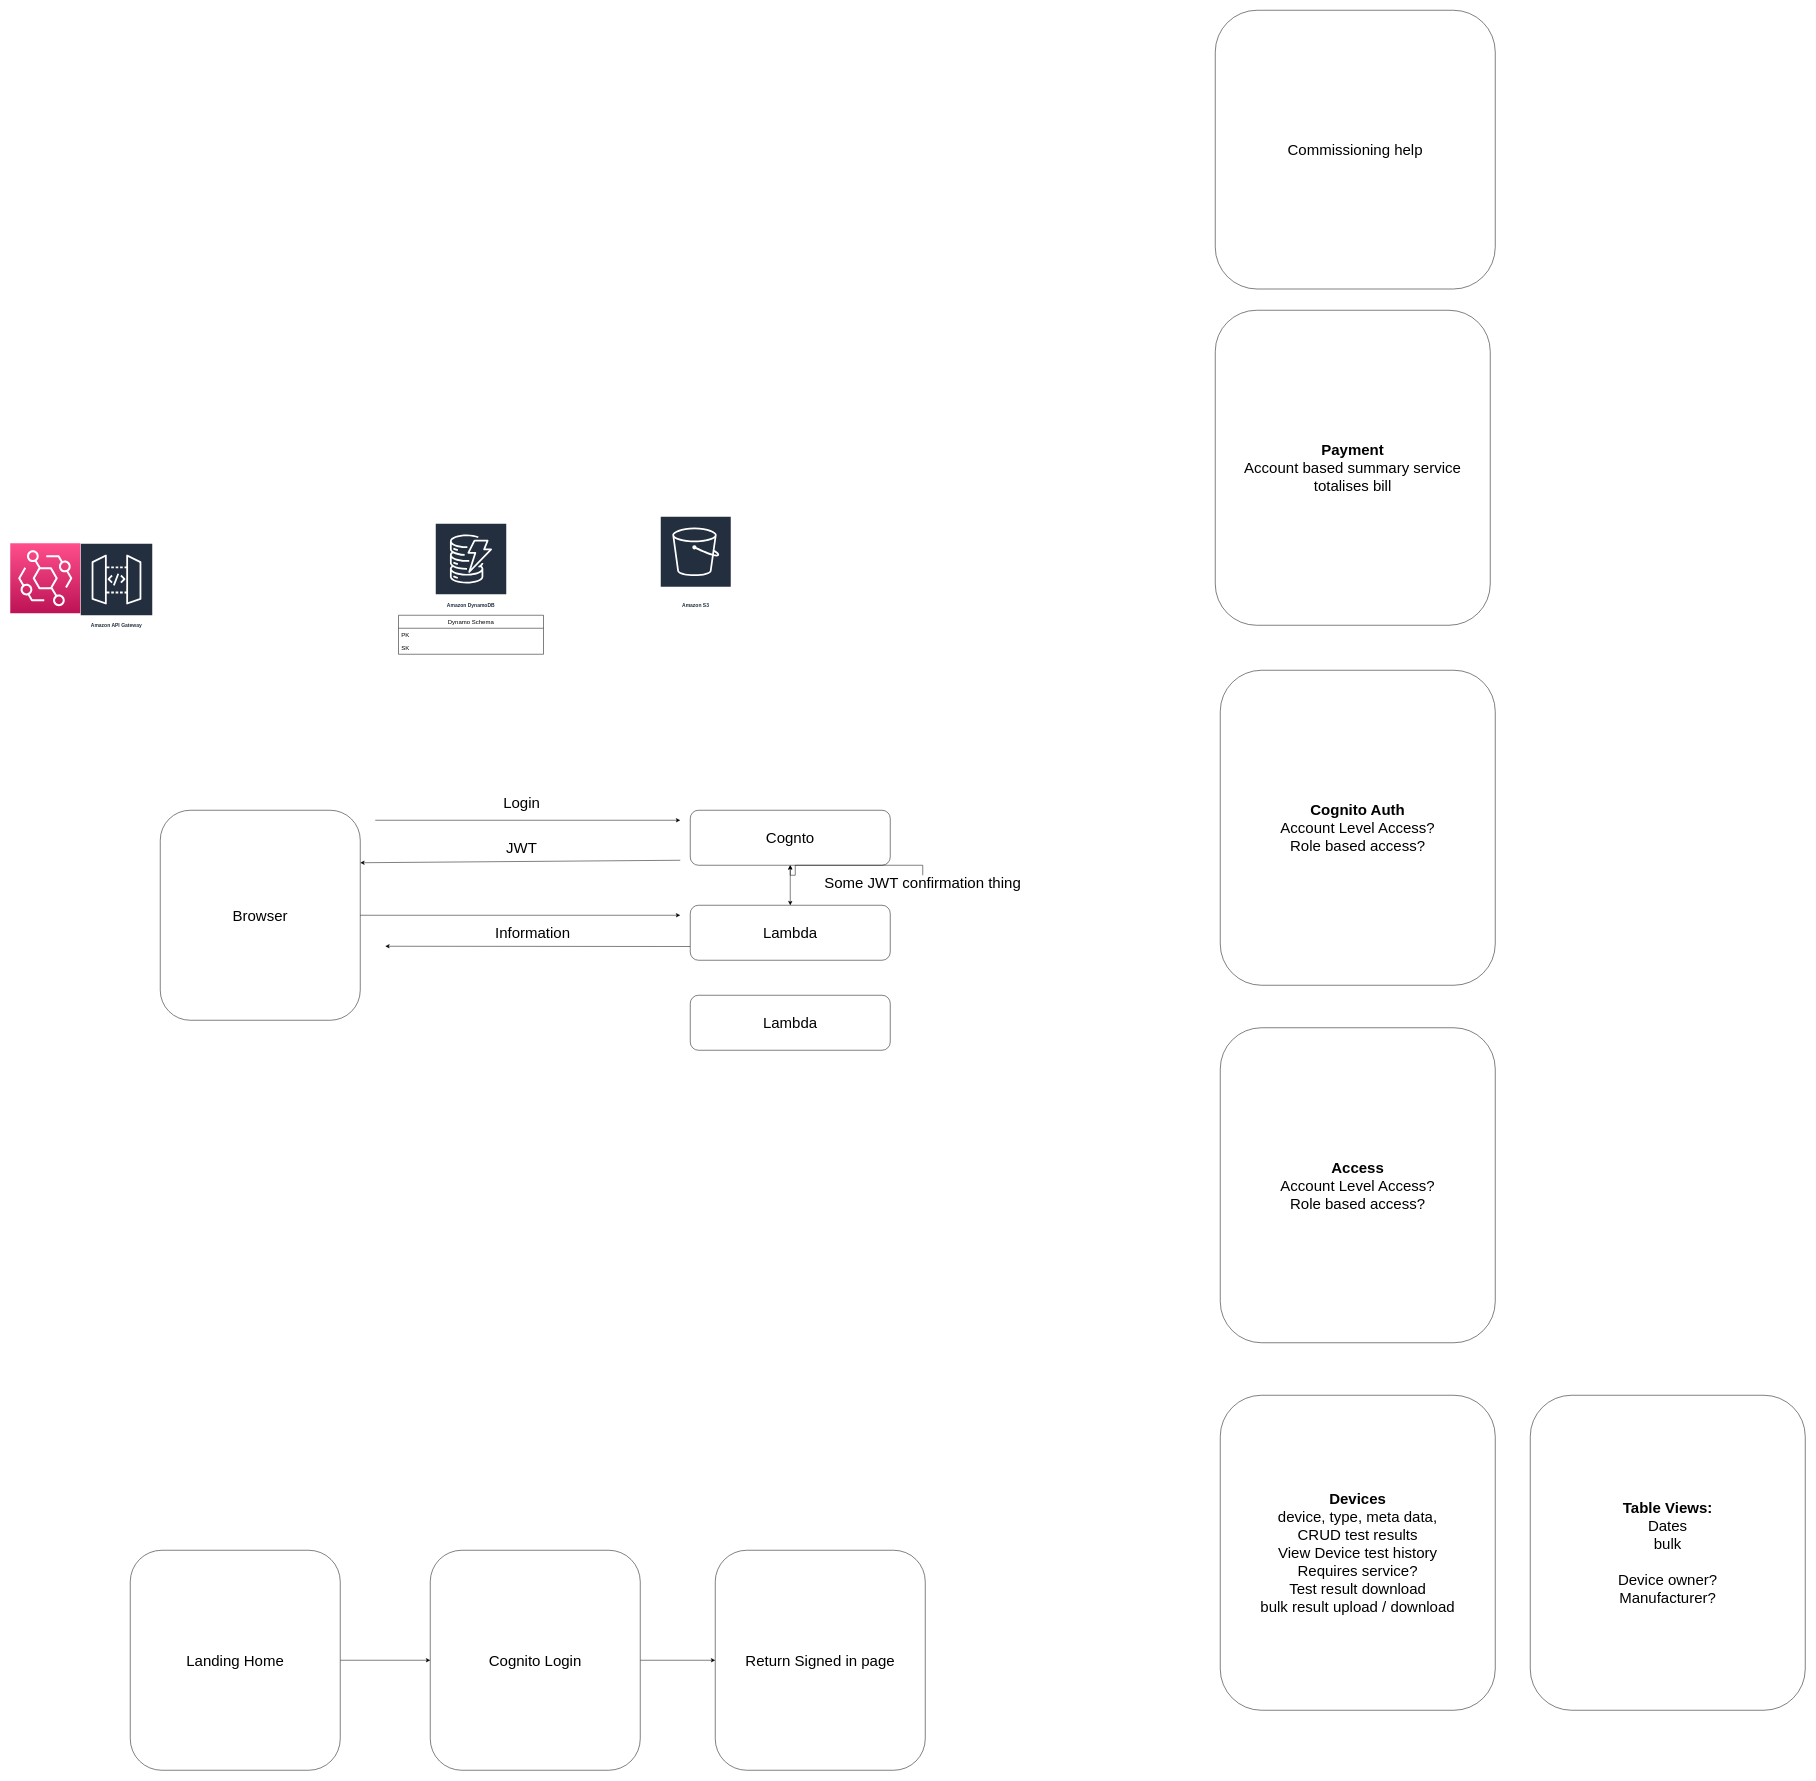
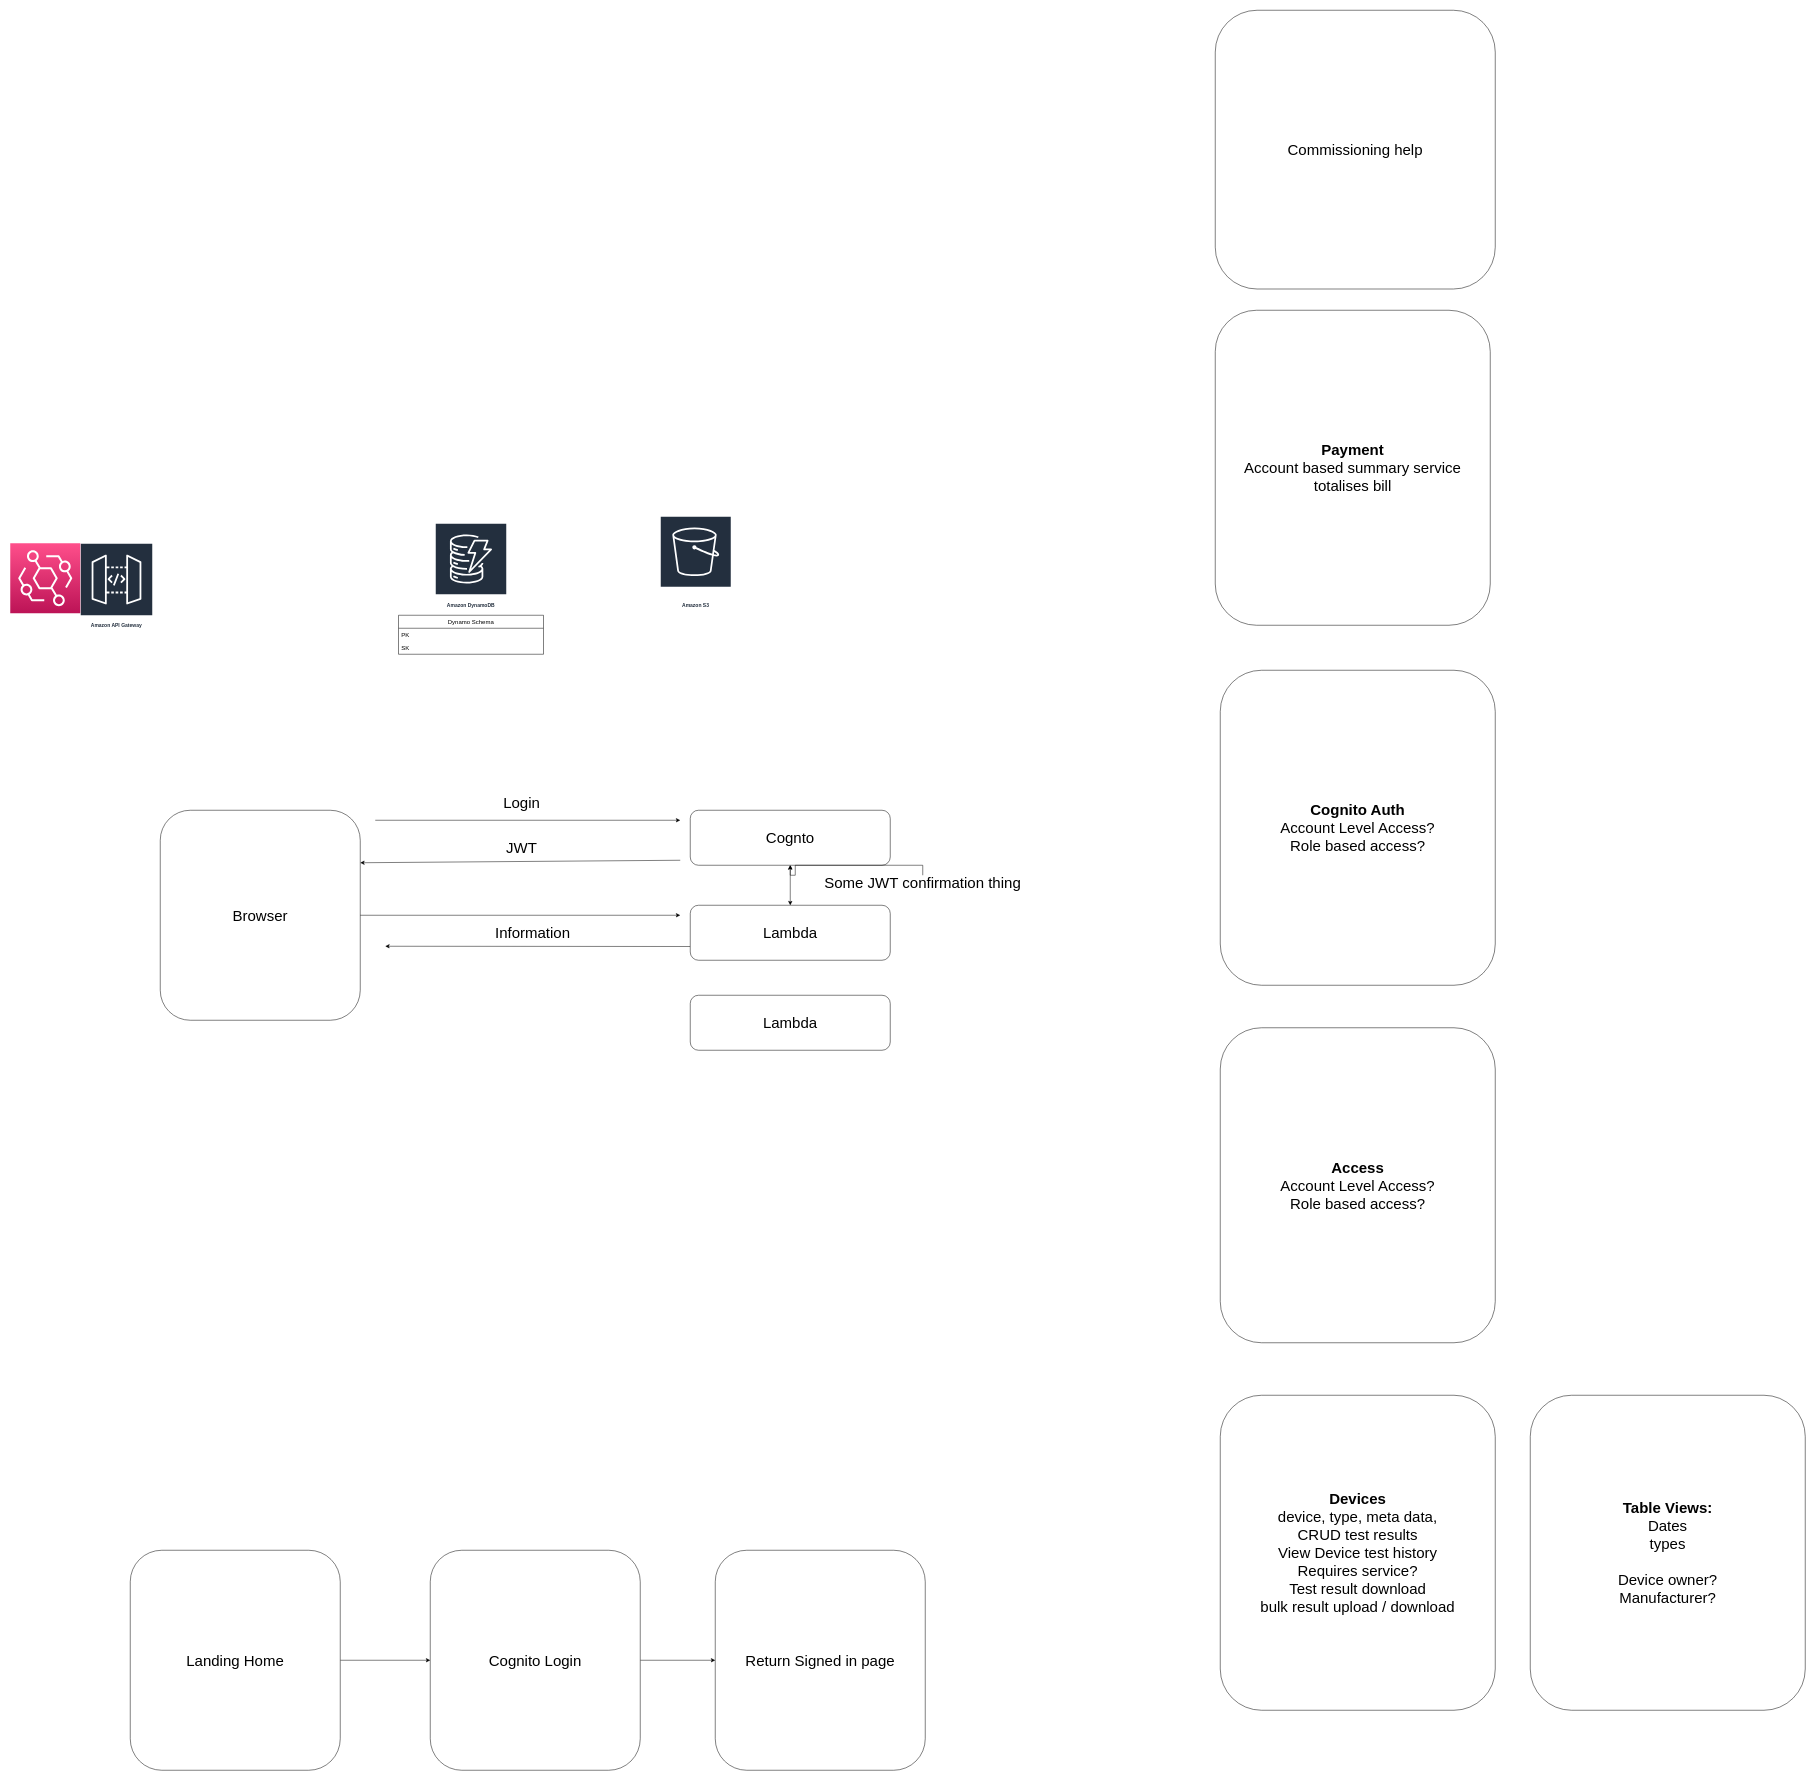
- <mxCell id="30" value="&lt;b&gt;Table Views:&lt;/b&gt;&lt;br&gt;Dates&lt;br&gt;bulk&lt;br&gt;&lt;br&gt;Device owner?&lt;br&gt;Manufacturer?&lt;br&gt;" style="rounded=1;whiteSpace=wrap;html=1;fontSize=30;" parent="1" vertex="1"><mxGeometry x="3060" y="2790" width="550" height="630" as="geometry" /></mxCell>
+ <mxCell id="30" value="&lt;b&gt;Table Views:&lt;/b&gt;&lt;br&gt;Dates&lt;br&gt;types&lt;br&gt;&lt;br&gt;Device owner?&lt;br&gt;Manufacturer?&lt;br&gt;" style="rounded=1;whiteSpace=wrap;html=1;fontSize=30;" parent="1" vertex="1"><mxGeometry x="3060" y="2790" width="550" height="630" as="geometry" /></mxCell>
